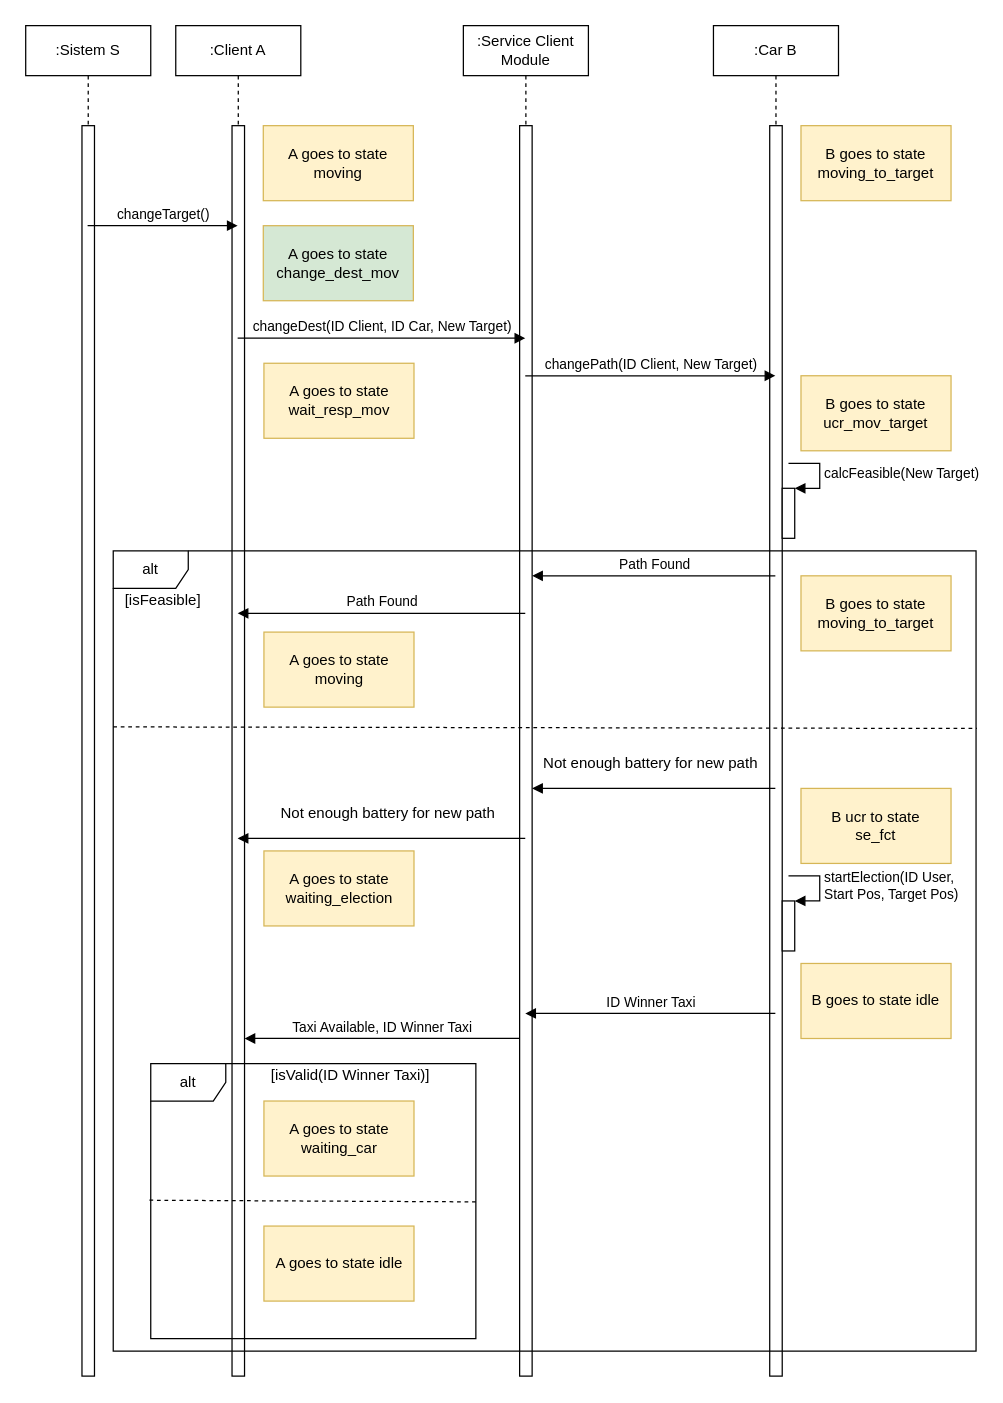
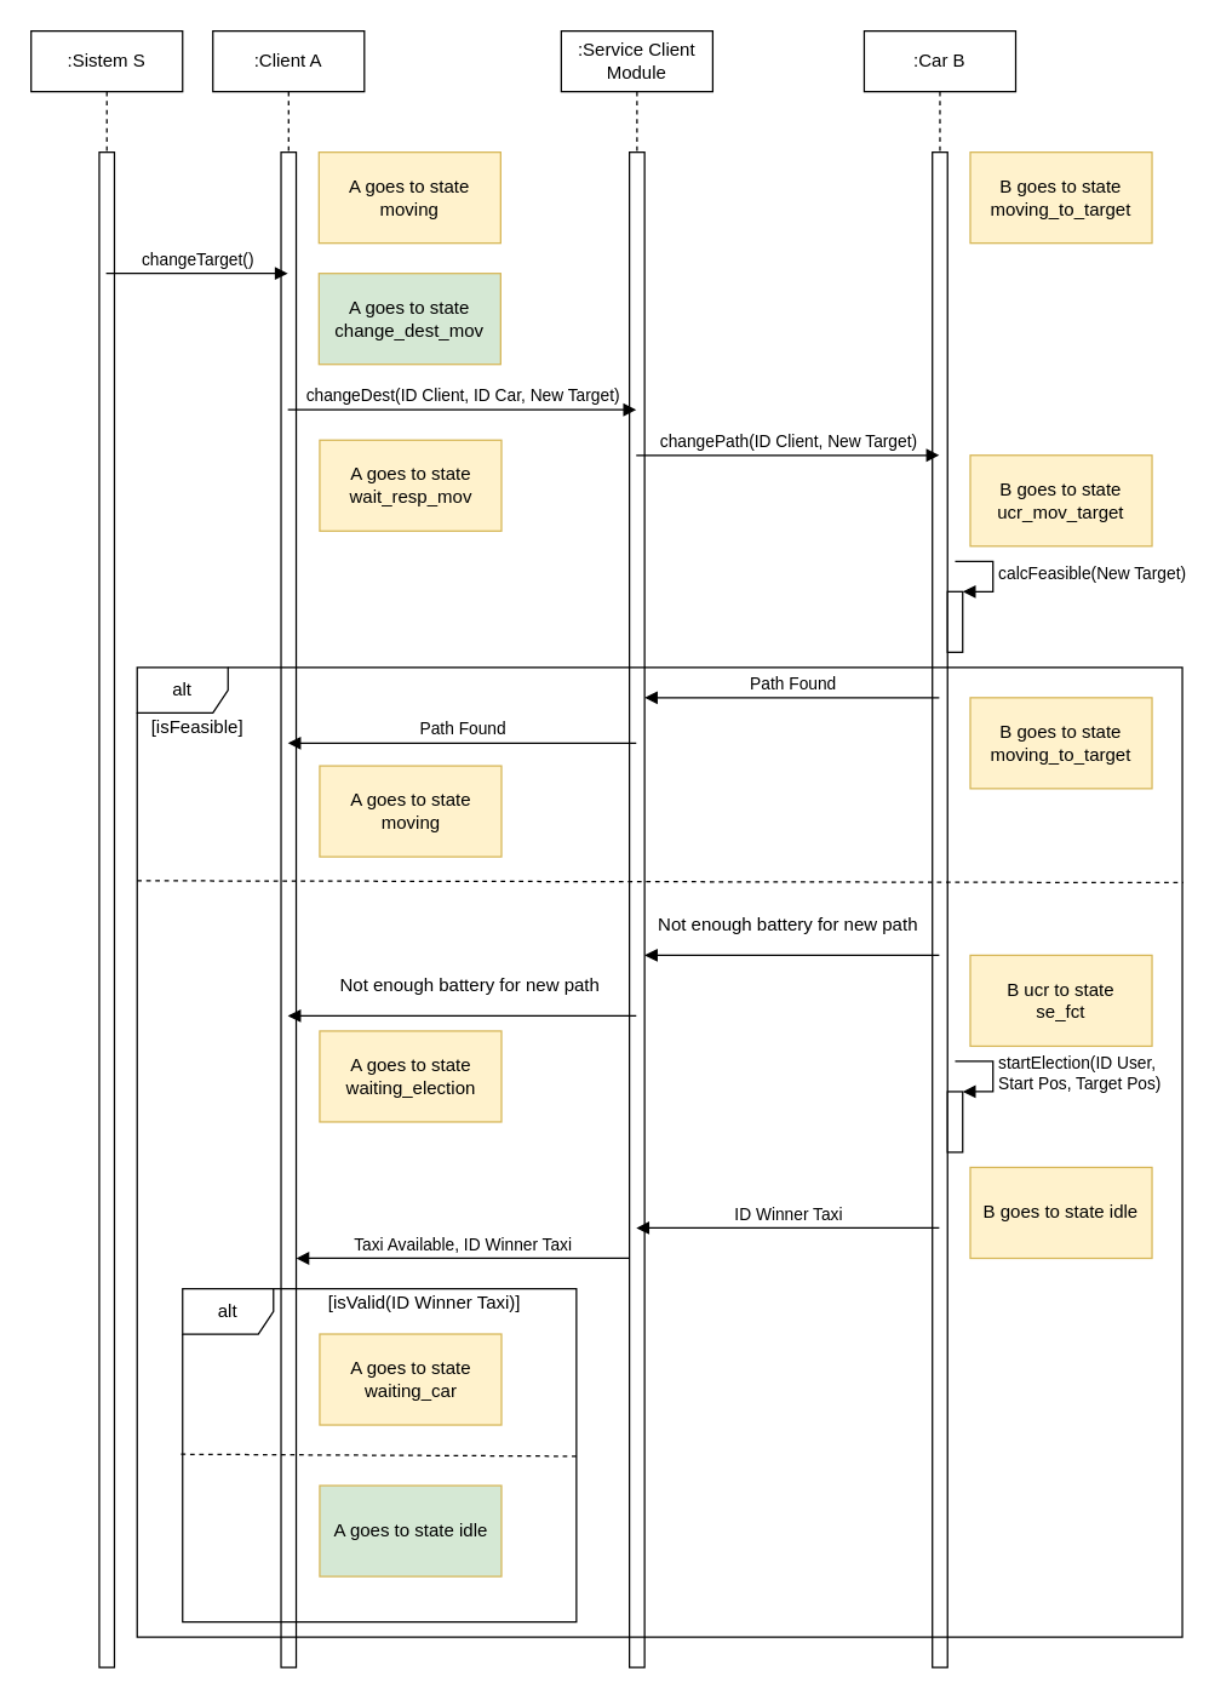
- <mxCell id="39" value="A goes to state idle" style="rounded=0;whiteSpace=wrap;html=1;fillColor=#fff2cc;strokeColor=#d6b656;" parent="1" vertex="1"><mxGeometry x="210.52" y="980" width="120" height="60" as="geometry" /></mxCell>
+ <mxCell id="39" value="A goes to state idle" style="rounded=0;whiteSpace=wrap;html=1;fillColor=#d5e8d4;strokeColor=#d6b656;" parent="1" vertex="1"><mxGeometry x="210.52" y="980" width="120" height="60" as="geometry" /></mxCell>
